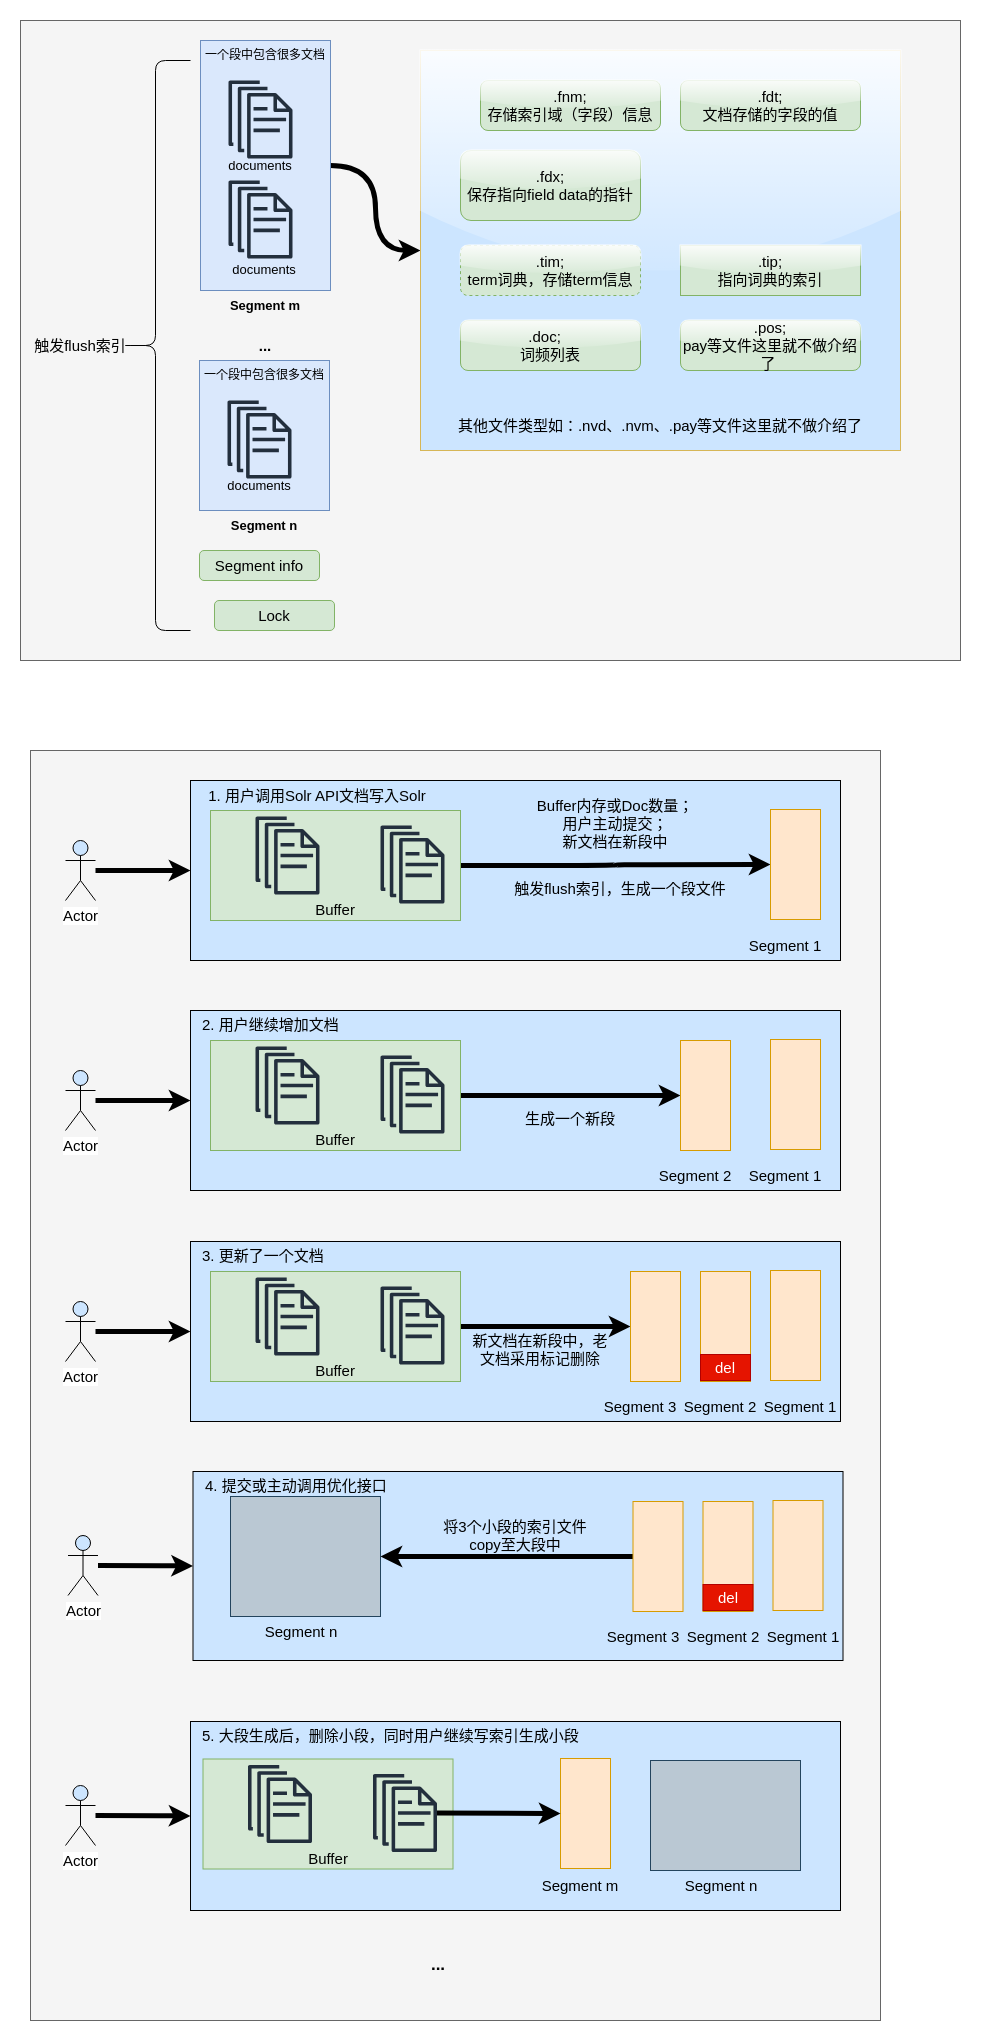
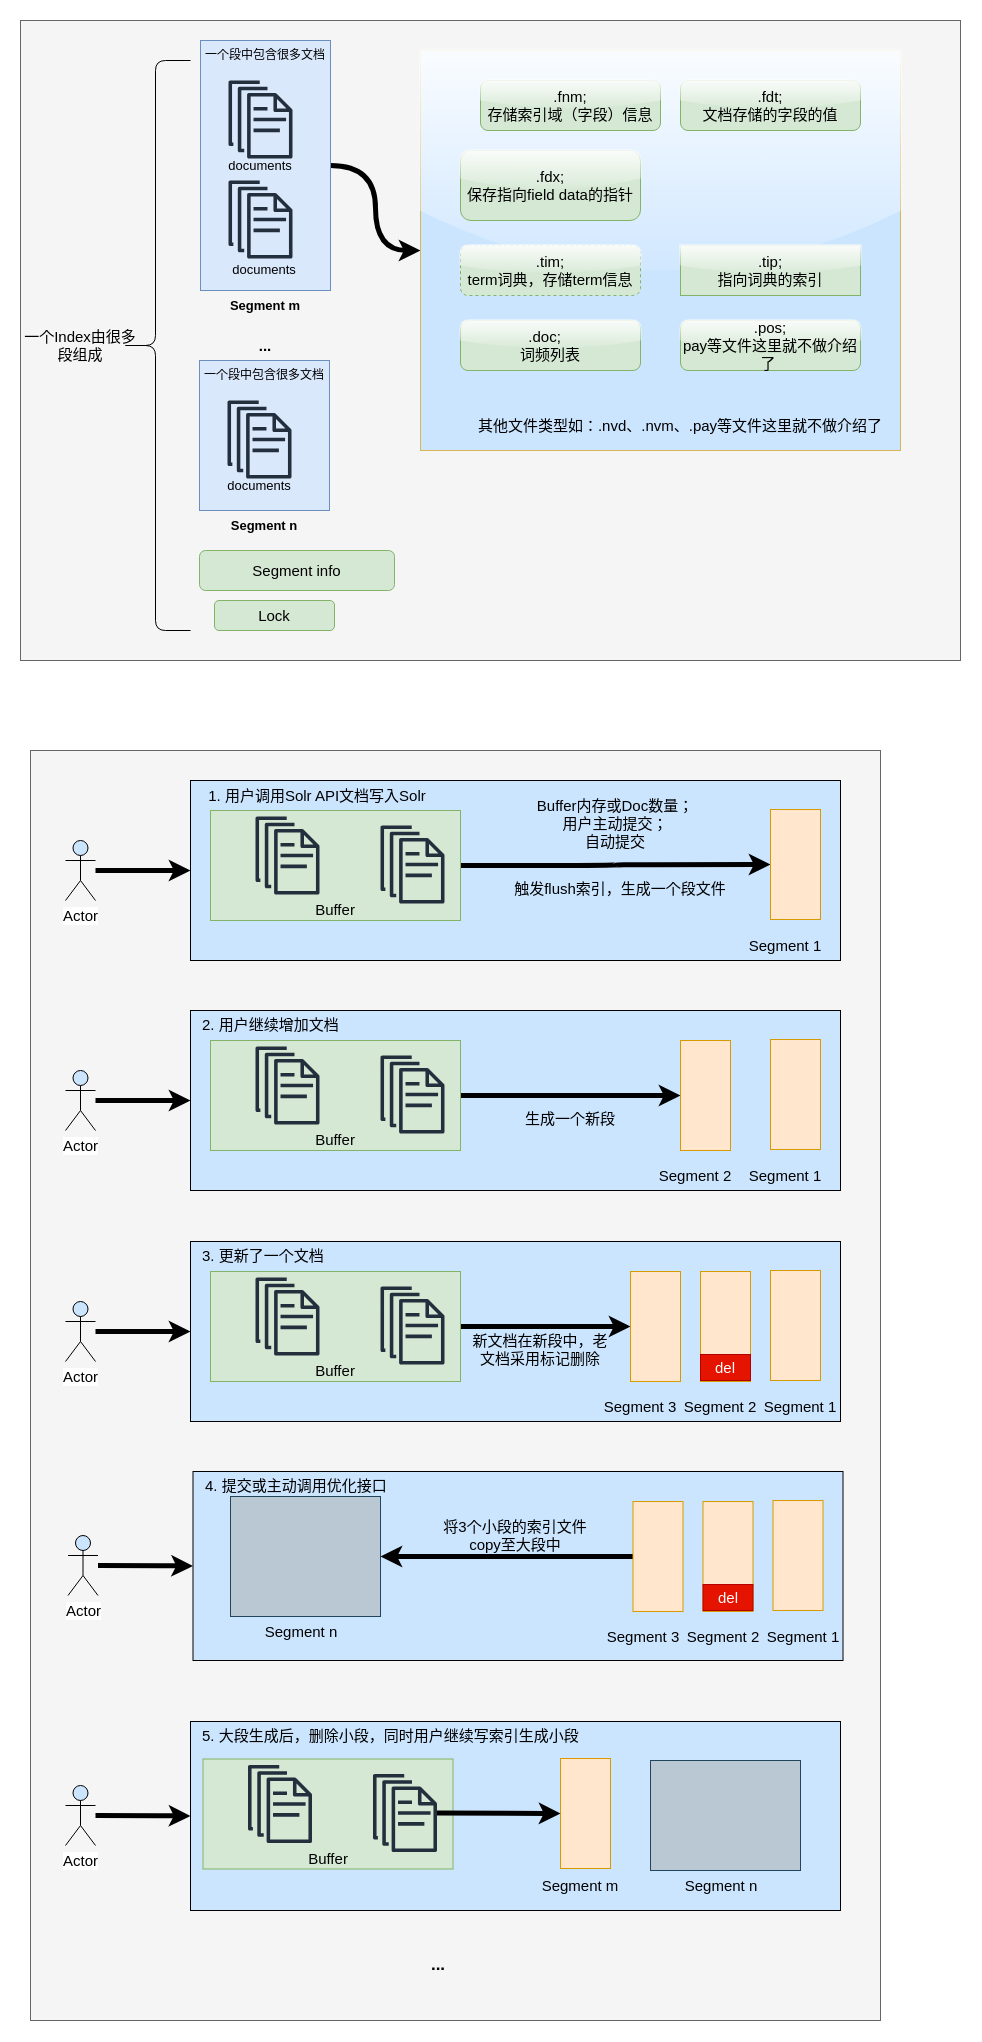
- <mxCell id="18" value="触发flush索引" style="text;html=1;strokeColor=none;fillColor=none;align=center;verticalAlign=middle;whiteSpace=wrap;rounded=0;fontSize=15;" vertex="1" parent="1"><mxGeometry x="20" y="330" width="120" height="30" as="geometry" /></mxCell>
+ <mxCell id="18" value="一个Index由很多段组成" style="text;html=1;strokeColor=none;fillColor=none;align=center;verticalAlign=middle;whiteSpace=wrap;rounded=0;fontSize=15;" vertex="1" parent="1"><mxGeometry x="20" y="330" width="120" height="30" as="geometry" /></mxCell>
- <mxCell id="29" value="其他文件类型如：.nvd、.nvm、.pay等文件这里就不做介绍了" style="text;html=1;strokeColor=none;fillColor=none;align=center;verticalAlign=middle;whiteSpace=wrap;rounded=0;fontSize=15;" vertex="1" parent="1"><mxGeometry x="450" y="410" width="420" height="30" as="geometry" /></mxCell>
+ <mxCell id="29" value="其他文件类型如：.nvd、.nvm、.pay等文件这里就不做介绍了" style="text;html=1;strokeColor=none;fillColor=none;align=center;verticalAlign=middle;whiteSpace=wrap;rounded=0;fontSize=15;" vertex="1" parent="1"><mxGeometry x="470" y="410" width="420" height="30" as="geometry" /></mxCell>
- <mxCell id="20" value="Segment info" style="rounded=1;whiteSpace=wrap;html=1;fontSize=15;fillColor=#d5e8d4;strokeColor=#82b366;" vertex="1" parent="1"><mxGeometry x="199" y="550" width="120" height="30" as="geometry" /></mxCell>
+ <mxCell id="20" value="Segment info" style="rounded=1;whiteSpace=wrap;html=1;fontSize=15;fillColor=#d5e8d4;strokeColor=#82b366;" vertex="1" parent="1"><mxGeometry x="199" y="550" width="195" height="40" as="geometry" /></mxCell>
- <mxCell id="41" value="Buffer内存或Doc数量；&lt;br&gt;用户主动提交；&lt;br&gt;新文档在新段中" style="text;html=1;strokeColor=none;fillColor=none;align=center;verticalAlign=middle;whiteSpace=wrap;rounded=0;shadow=0;glass=0;labelBackgroundColor=none;labelBorderColor=none;sketch=0;fontSize=15;" vertex="1" parent="1"><mxGeometry x="470" y="790" width="290" height="65" as="geometry" /></mxCell>
+ <mxCell id="41" value="Buffer内存或Doc数量；&lt;br&gt;用户主动提交；&lt;br&gt;自动提交" style="text;html=1;strokeColor=none;fillColor=none;align=center;verticalAlign=middle;whiteSpace=wrap;rounded=0;shadow=0;glass=0;labelBackgroundColor=none;labelBorderColor=none;sketch=0;fontSize=15;" vertex="1" parent="1"><mxGeometry x="470" y="790" width="290" height="65" as="geometry" /></mxCell>
